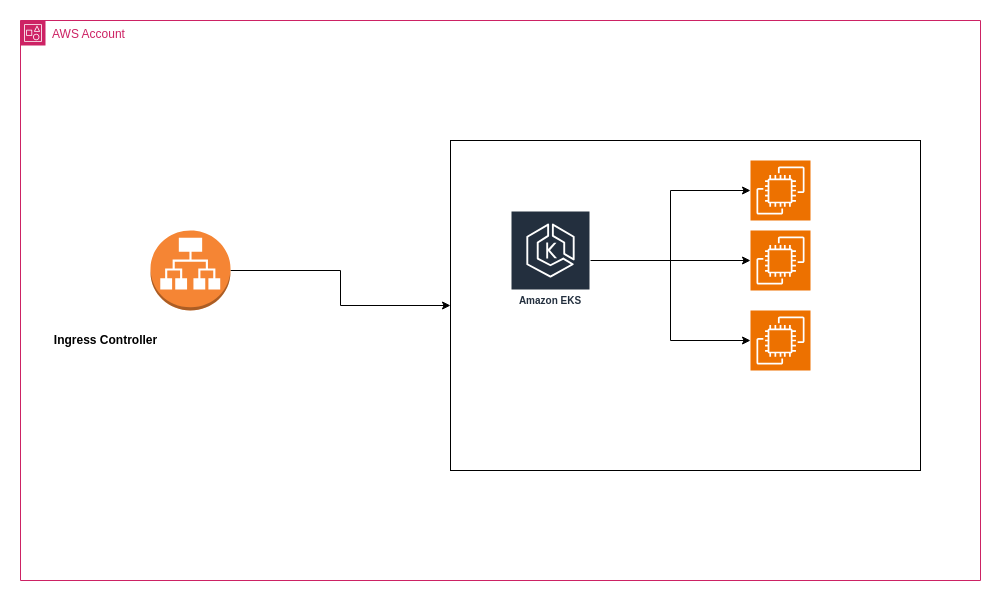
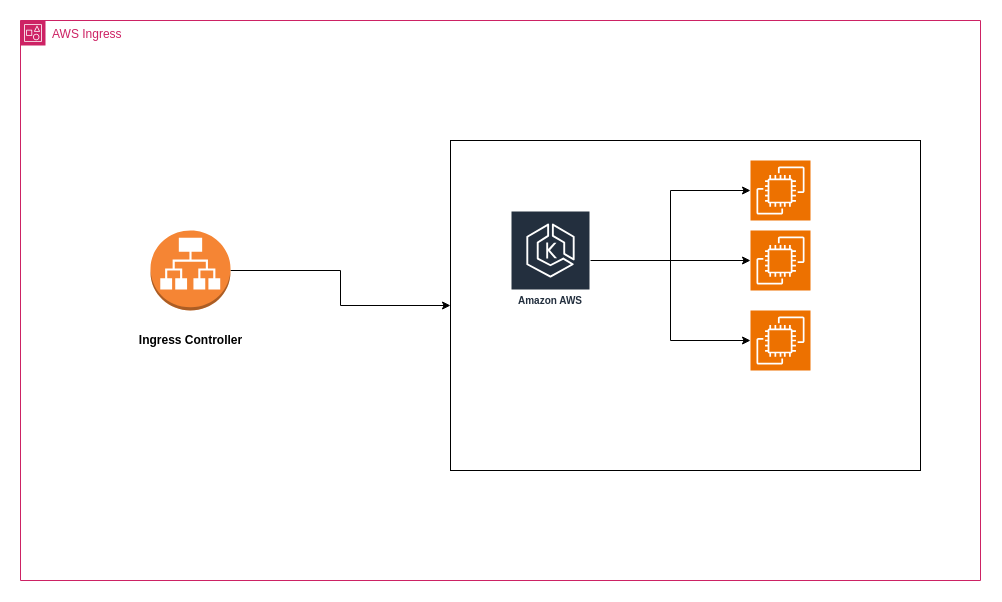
- <mxCell id="2" value="AWS Account" style="points=[[0,0],[0.25,0],[0.5,0],[0.75,0],[1,0],[1,0.25],[1,0.5],[1,0.75],[1,1],[0.75,1],[0.5,1],[0.25,1],[0,1],[0,0.75],[0,0.5],[0,0.25]];outlineConnect=0;gradientColor=none;html=1;whiteSpace=wrap;fontSize=12;fontStyle=0;container=1;pointerEvents=0;collapsible=0;recursiveResize=0;shape=mxgraph.aws4.group;grIcon=mxgraph.aws4.group_account;strokeColor=#CD2264;fillColor=none;verticalAlign=top;align=left;spacingLeft=30;fontColor=#CD2264;dashed=0;" vertex="1" parent="1"><mxGeometry y="20" width="960" height="560" as="geometry" x="20" /></mxCell>
+ <mxCell id="2" value="AWS Ingress" style="points=[[0,0],[0.25,0],[0.5,0],[0.75,0],[1,0],[1,0.25],[1,0.5],[1,0.75],[1,1],[0.75,1],[0.5,1],[0.25,1],[0,1],[0,0.75],[0,0.5],[0,0.25]];outlineConnect=0;gradientColor=none;html=1;whiteSpace=wrap;fontSize=12;fontStyle=0;container=1;pointerEvents=0;collapsible=0;recursiveResize=0;shape=mxgraph.aws4.group;grIcon=mxgraph.aws4.group_account;strokeColor=#CD2264;fillColor=none;verticalAlign=top;align=left;spacingLeft=30;fontColor=#CD2264;dashed=0;" vertex="1" parent="1"><mxGeometry y="20" width="960" height="560" as="geometry" x="20" /></mxCell>
- <mxCell id="7" value="Amazon EKS" style="sketch=0;outlineConnect=0;fontColor=#232F3E;gradientColor=none;strokeColor=#ffffff;fillColor=#232F3E;dashed=0;verticalLabelPosition=middle;verticalAlign=bottom;align=center;html=1;whiteSpace=wrap;fontSize=10;fontStyle=1;spacing=3;shape=mxgraph.aws4.productIcon;prIcon=mxgraph.aws4.eks;" vertex="1" parent="2"><mxGeometry x="490" y="190" width="80" height="100" as="geometry" /></mxCell>
+ <mxCell id="7" value="Amazon AWS" style="sketch=0;outlineConnect=0;fontColor=#232F3E;gradientColor=none;strokeColor=#ffffff;fillColor=#232F3E;dashed=0;verticalLabelPosition=middle;verticalAlign=bottom;align=center;html=1;whiteSpace=wrap;fontSize=10;fontStyle=1;spacing=3;shape=mxgraph.aws4.productIcon;prIcon=mxgraph.aws4.eks;" vertex="1" parent="2"><mxGeometry x="490" y="190" width="80" height="100" as="geometry" /></mxCell>
- <mxCell id="13" value="&lt;b&gt;Ingress Controller&lt;/b&gt;" style="text;html=1;align=center;verticalAlign=middle;resizable=0;points=[];autosize=1;strokeColor=none;fillColor=none;" vertex="1" parent="2"><mxGeometry x="20" y="305" width="130" height="30" as="geometry" /></mxCell>
+ <mxCell id="13" value="&lt;b&gt;Ingress Controller&lt;/b&gt;" style="text;html=1;align=center;verticalAlign=middle;resizable=0;points=[];autosize=1;strokeColor=none;fillColor=none;" vertex="1" parent="2"><mxGeometry x="105" y="305" width="130" height="30" as="geometry" /></mxCell>
